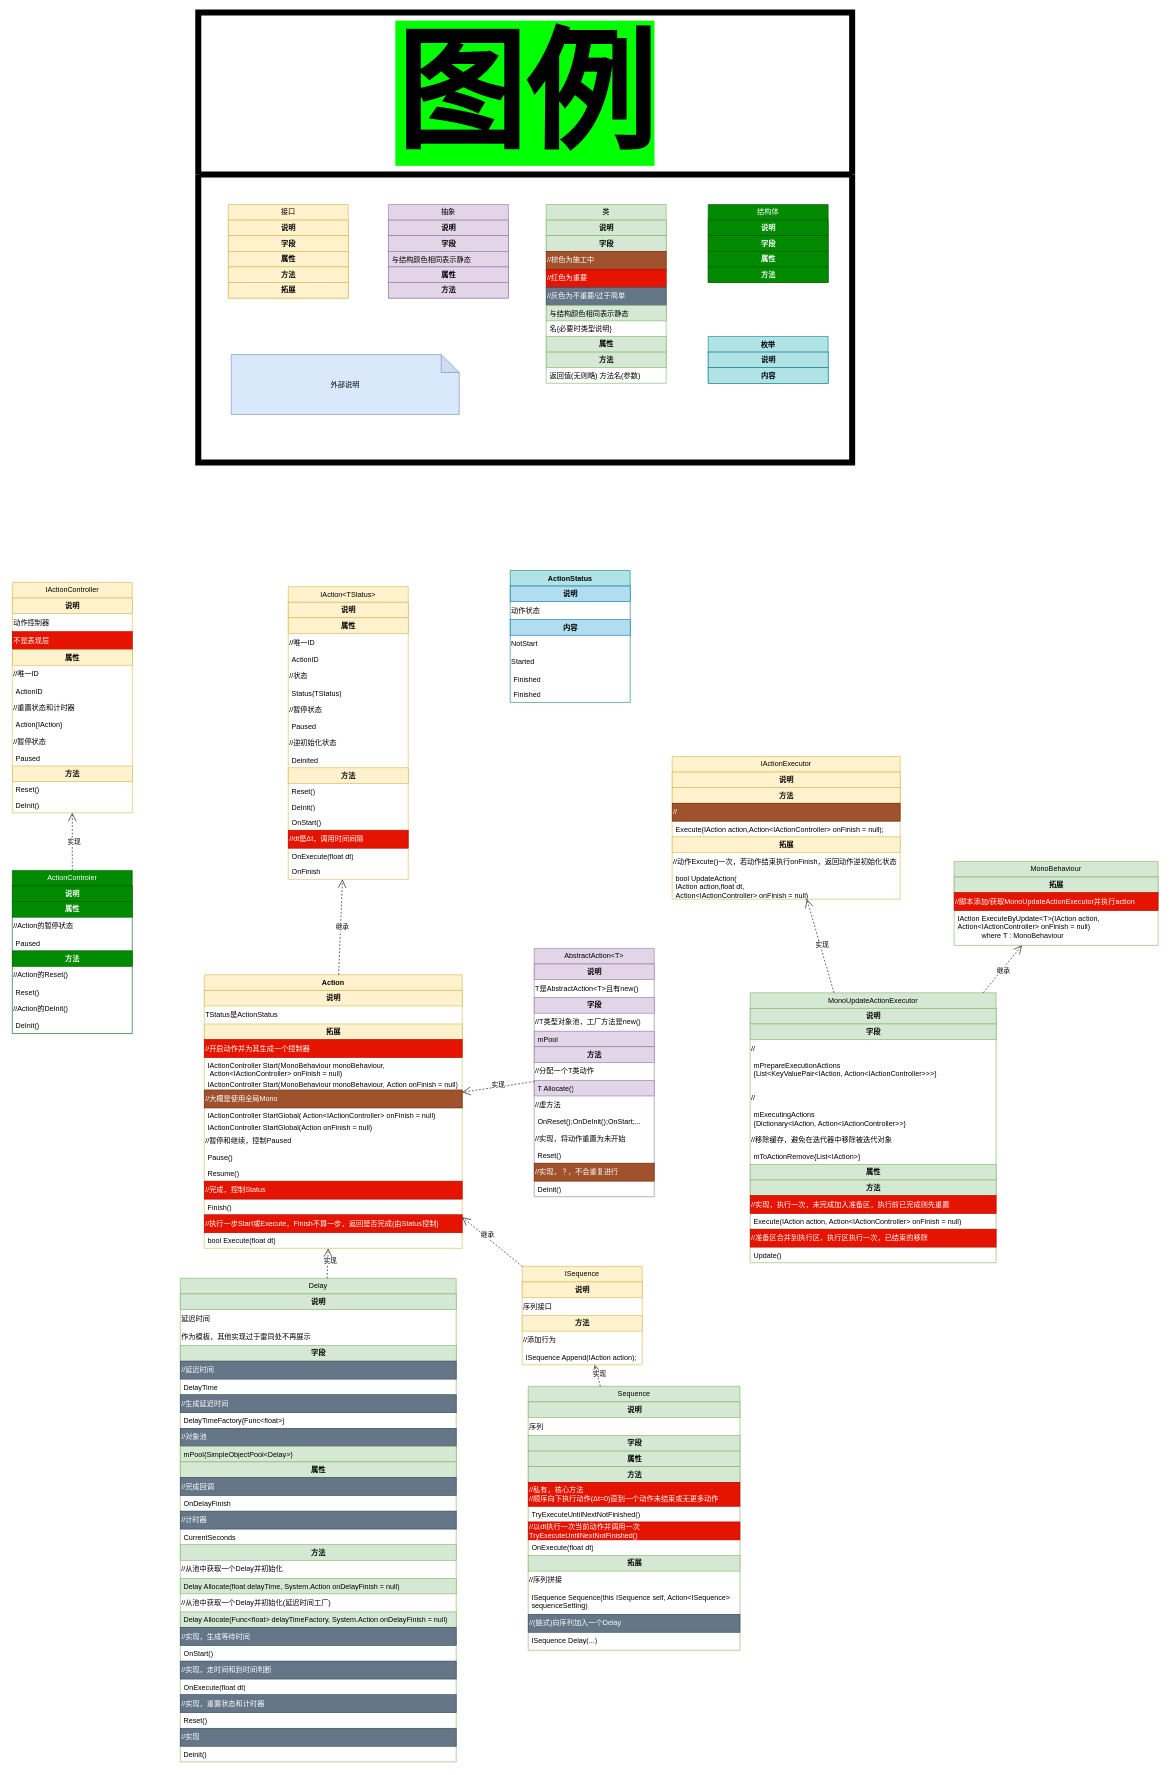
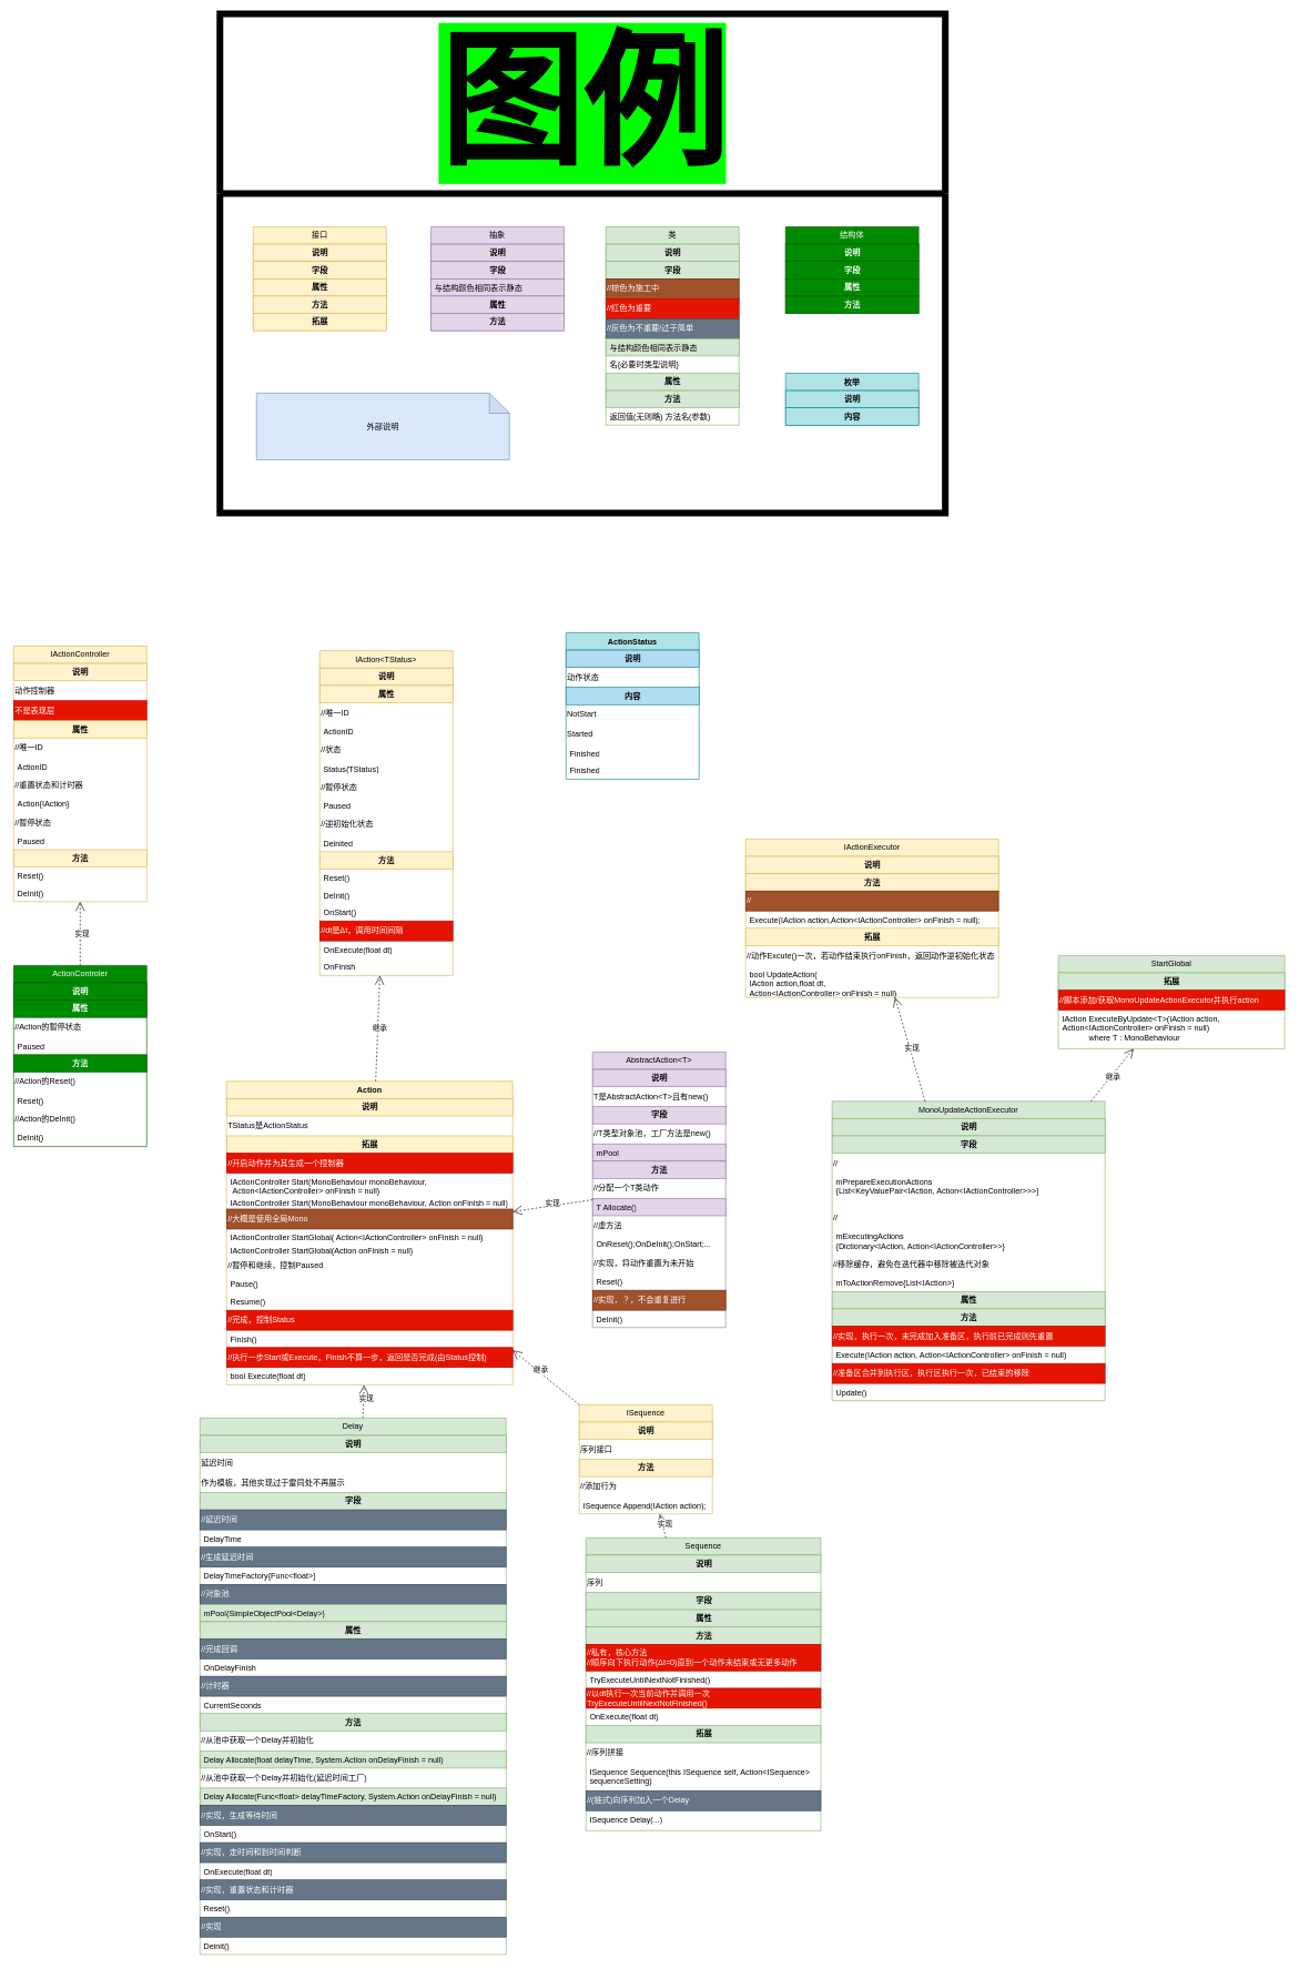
- <mxCell id="173" value="MonoBehaviour" style="swimlane;fontStyle=0;childLayout=stackLayout;horizontal=1;startSize=26;fillColor=#d5e8d4;horizontalStack=0;resizeParent=1;resizeParentMax=0;resizeLast=0;collapsible=1;marginBottom=0;whiteSpace=wrap;html=1;strokeColor=#82b366;" vertex="1" parent="1"><mxGeometry x="1590" y="1435" width="340" height="140" as="geometry"><mxRectangle x="1480" y="1565" width="120" height="30" as="alternateBounds" /></mxGeometry></mxCell>
+ <mxCell id="173" value="StartGlobal" style="swimlane;fontStyle=0;childLayout=stackLayout;horizontal=1;startSize=26;fillColor=#d5e8d4;horizontalStack=0;resizeParent=1;resizeParentMax=0;resizeLast=0;collapsible=1;marginBottom=0;whiteSpace=wrap;html=1;strokeColor=#82b366;" vertex="1" parent="1"><mxGeometry x="1590" y="1435" width="340" height="140" as="geometry"><mxRectangle x="1480" y="1565" width="120" height="30" as="alternateBounds" /></mxGeometry></mxCell>
